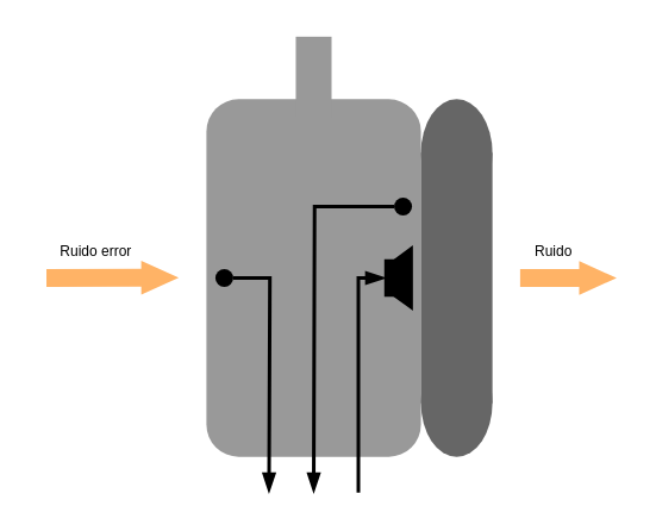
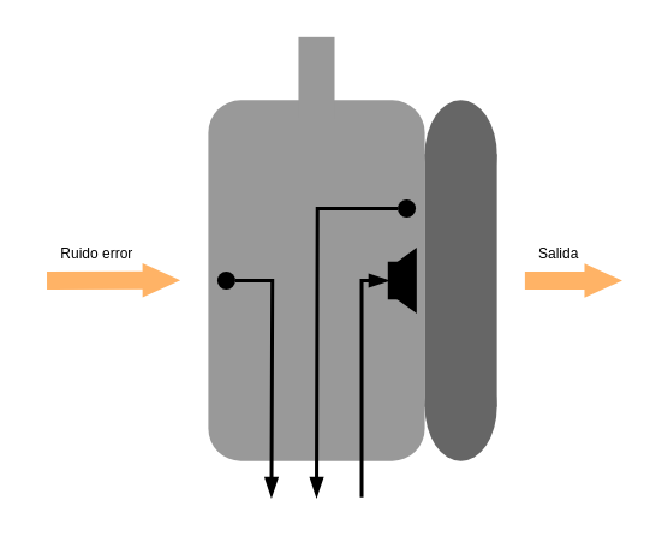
- <mxCell id="17" value="Ruido" style="text;html=1;align=center;verticalAlign=middle;resizable=0;points=[];autosize=1;strokeColor=none;fillColor=none;fontSize=8;fontFamily=Helvetica;fontStyle=0" parent="1" vertex="1"><mxGeometry x="291" y="130" width="35" height="20" as="geometry" /></mxCell>
+ <mxCell id="17" value="Salida" style="text;html=1;align=center;verticalAlign=middle;resizable=0;points=[];autosize=1;strokeColor=none;fillColor=none;fontSize=8;fontFamily=Helvetica;fontStyle=0" parent="1" vertex="1"><mxGeometry x="291" y="130" width="35" height="20" as="geometry" /></mxCell>
